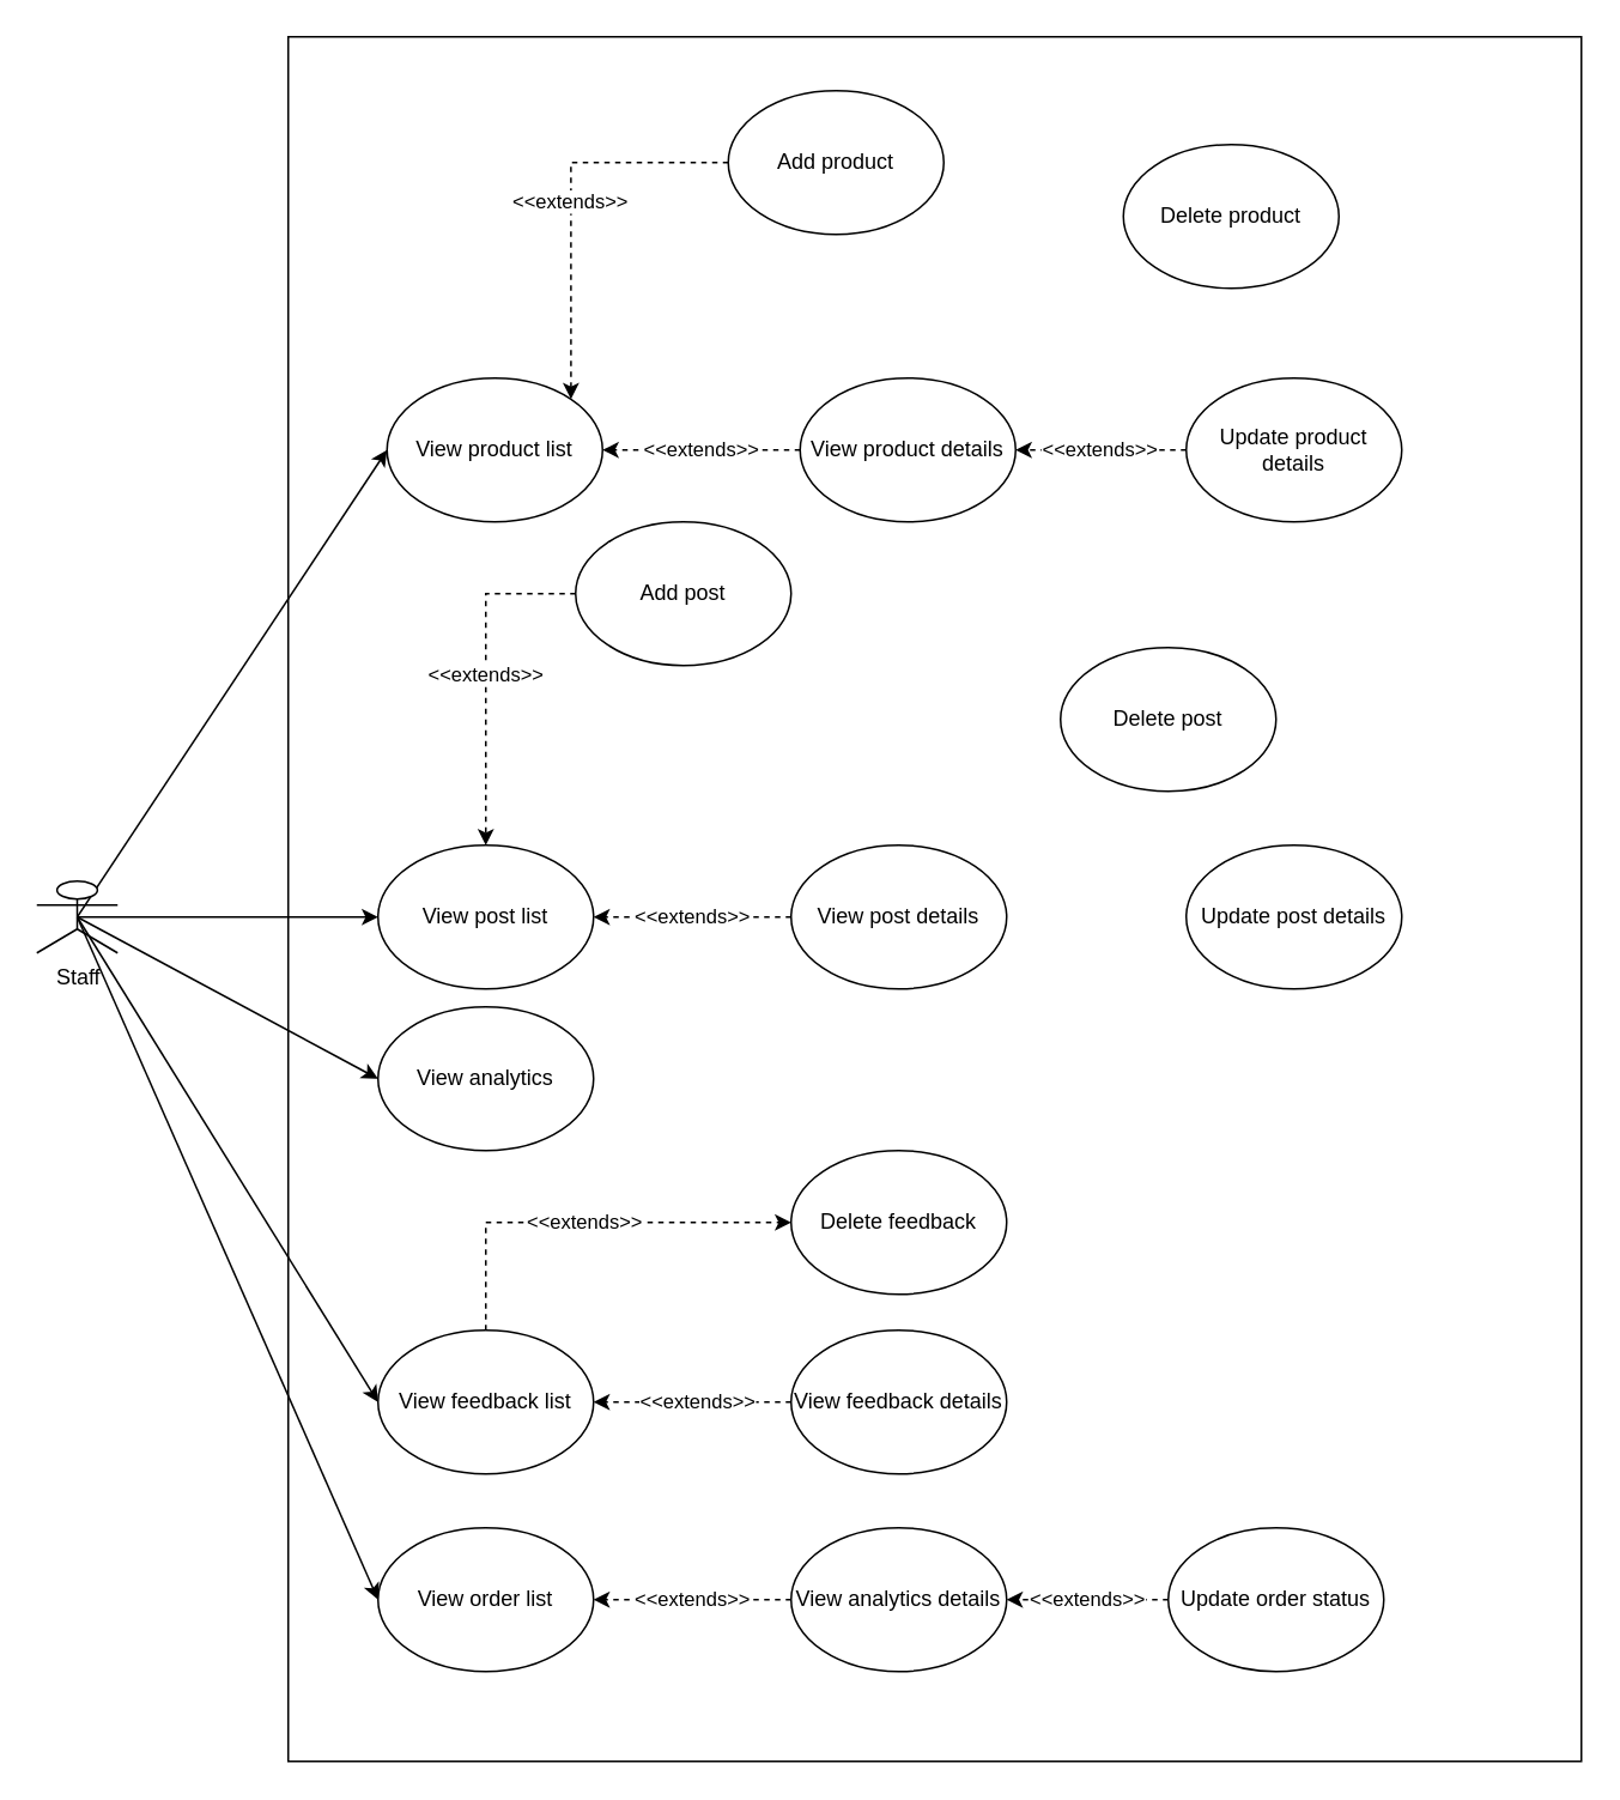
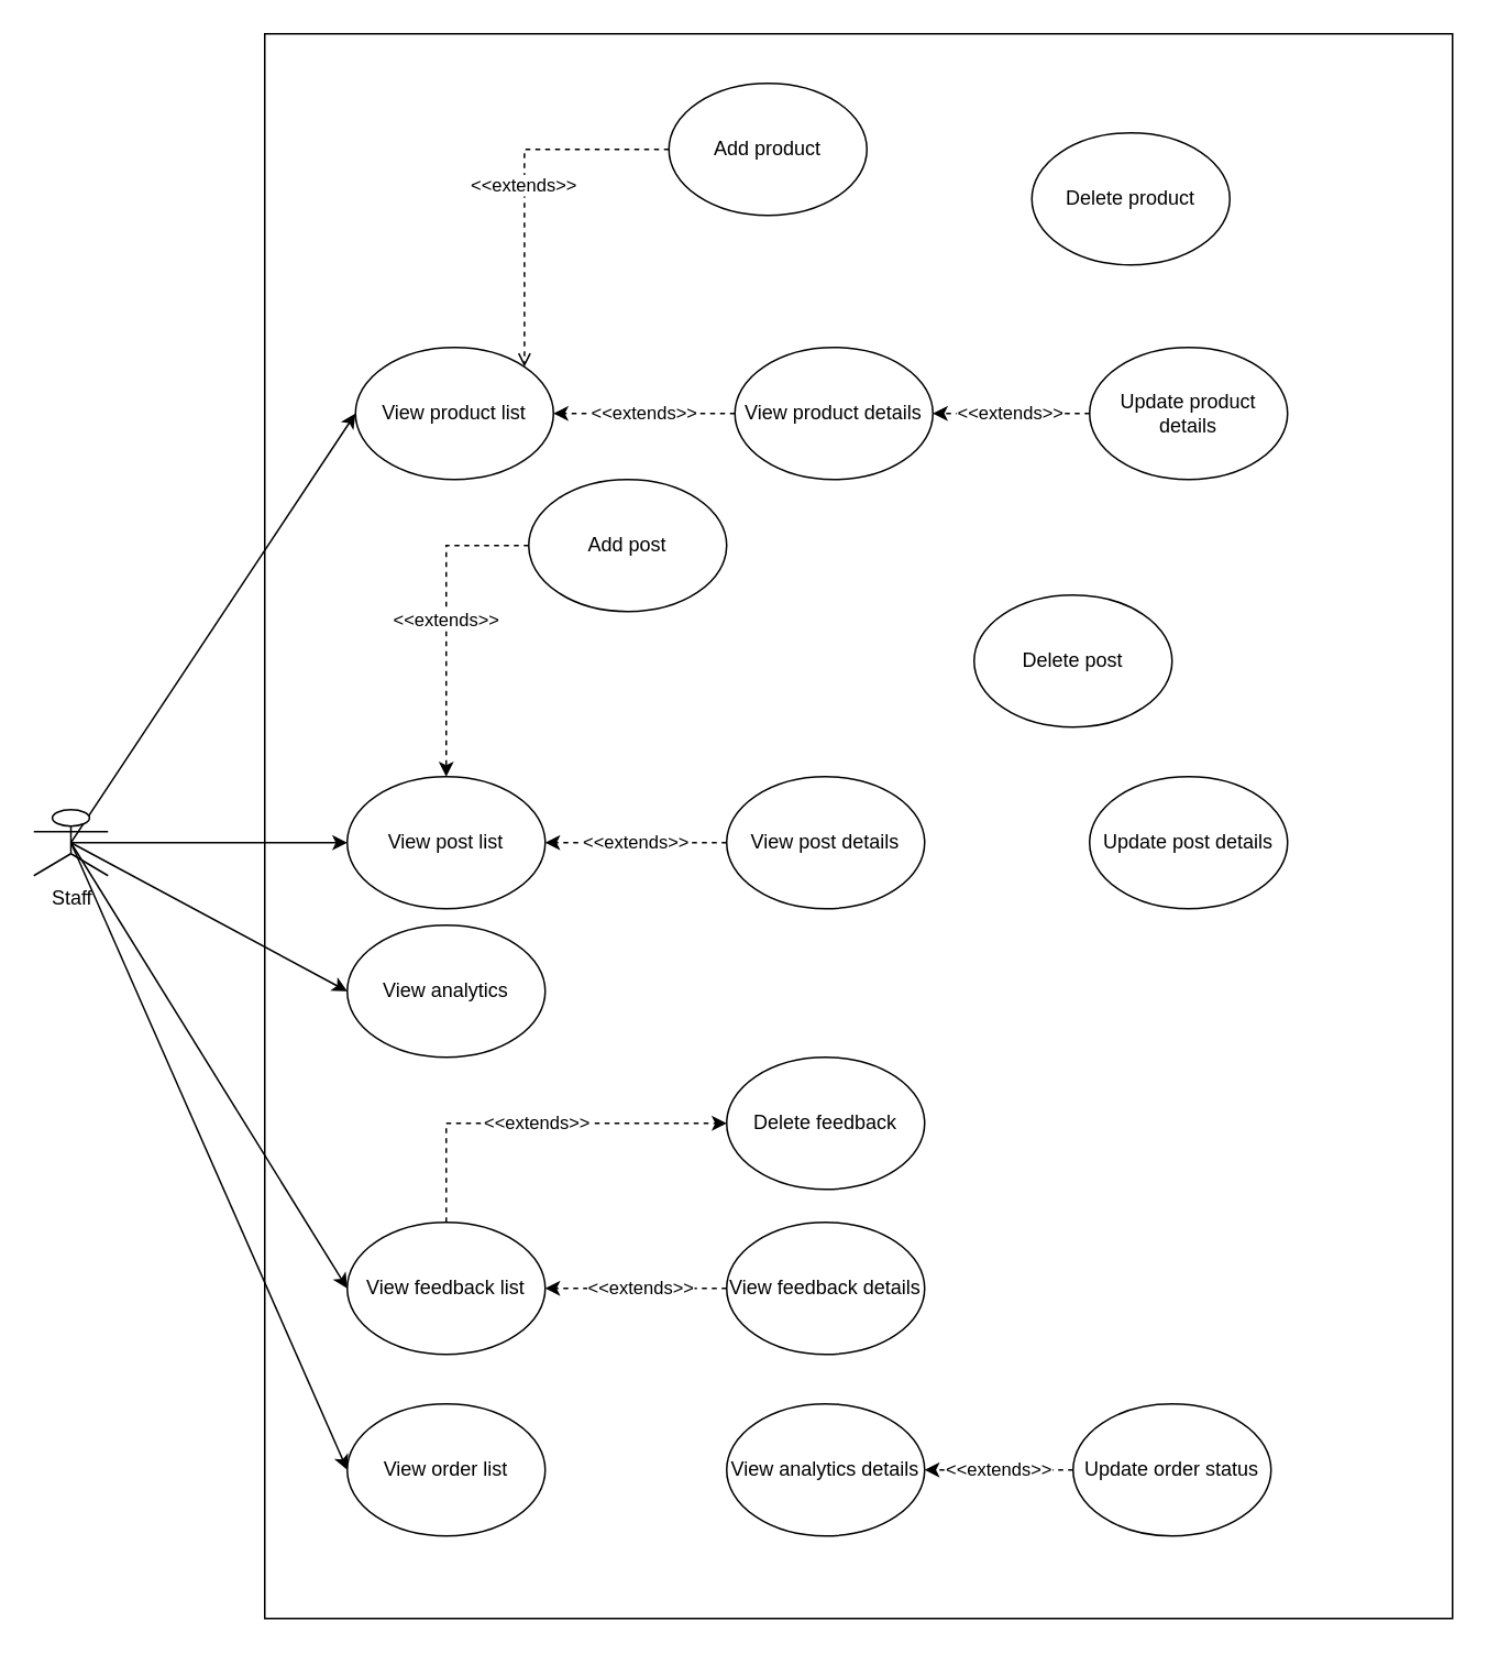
- <mxCell id="14" value="&amp;lt;&amp;lt;extends&amp;gt;&amp;gt;" style="edgeStyle=orthogonalEdgeStyle;rounded=0;orthogonalLoop=1;jettySize=auto;html=1;exitX=0;exitY=0.5;exitDx=0;exitDy=0;entryX=1;entryY=0;entryDx=0;entryDy=0;dashed=1;" edge="1" parent="1" source="28" target="15"><mxGeometry relative="1" as="geometry" /></mxCell>
+ <mxCell id="14" value="&amp;lt;&amp;lt;extends&amp;gt;&amp;gt;" style="edgeStyle=orthogonalEdgeStyle;rounded=0;orthogonalLoop=1;jettySize=auto;html=1;exitX=0;exitY=0.5;exitDx=0;exitDy=0;entryX=1;entryY=0;entryDx=0;entryDy=0;dashed=1;endArrow=open;" edge="1" parent="1" source="28" target="15"><mxGeometry relative="1" as="geometry" /></mxCell>
- <mxCell id="29" value="&amp;lt;&amp;lt;extends&amp;gt;&amp;gt;" style="edgeStyle=none;rounded=0;orthogonalLoop=1;jettySize=auto;html=1;exitX=0;exitY=0.5;exitDx=0;exitDy=0;entryX=1;entryY=0.5;entryDx=0;entryDy=0;dashed=1;" edge="1" parent="1" source="32" target="30"><mxGeometry relative="1" as="geometry" /></mxCell>
